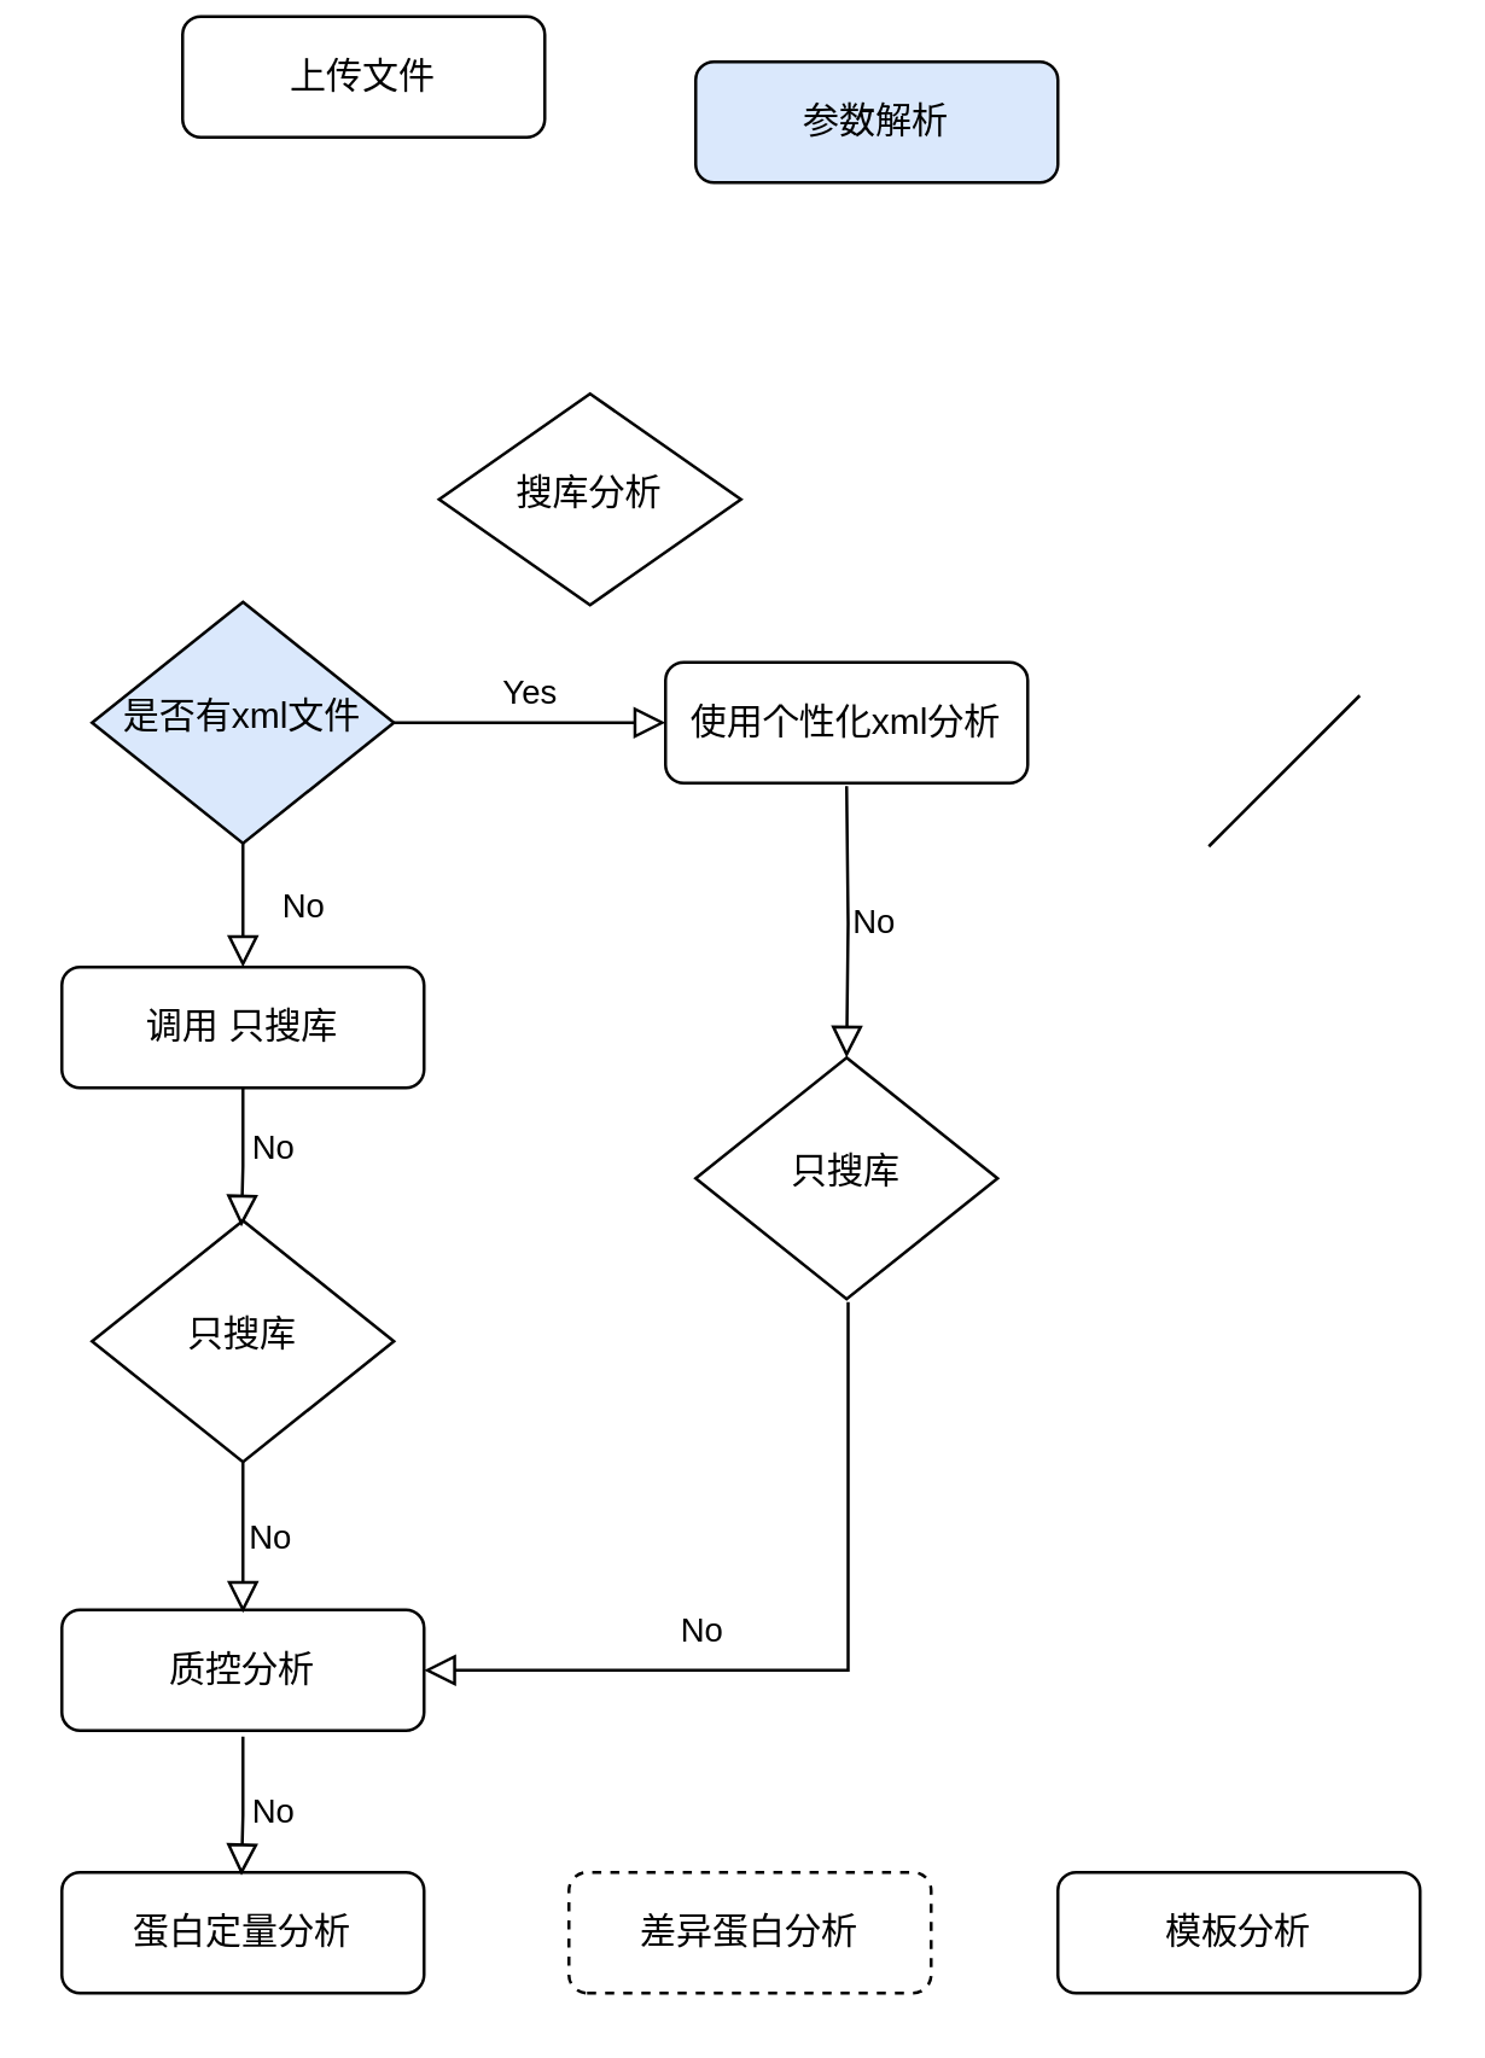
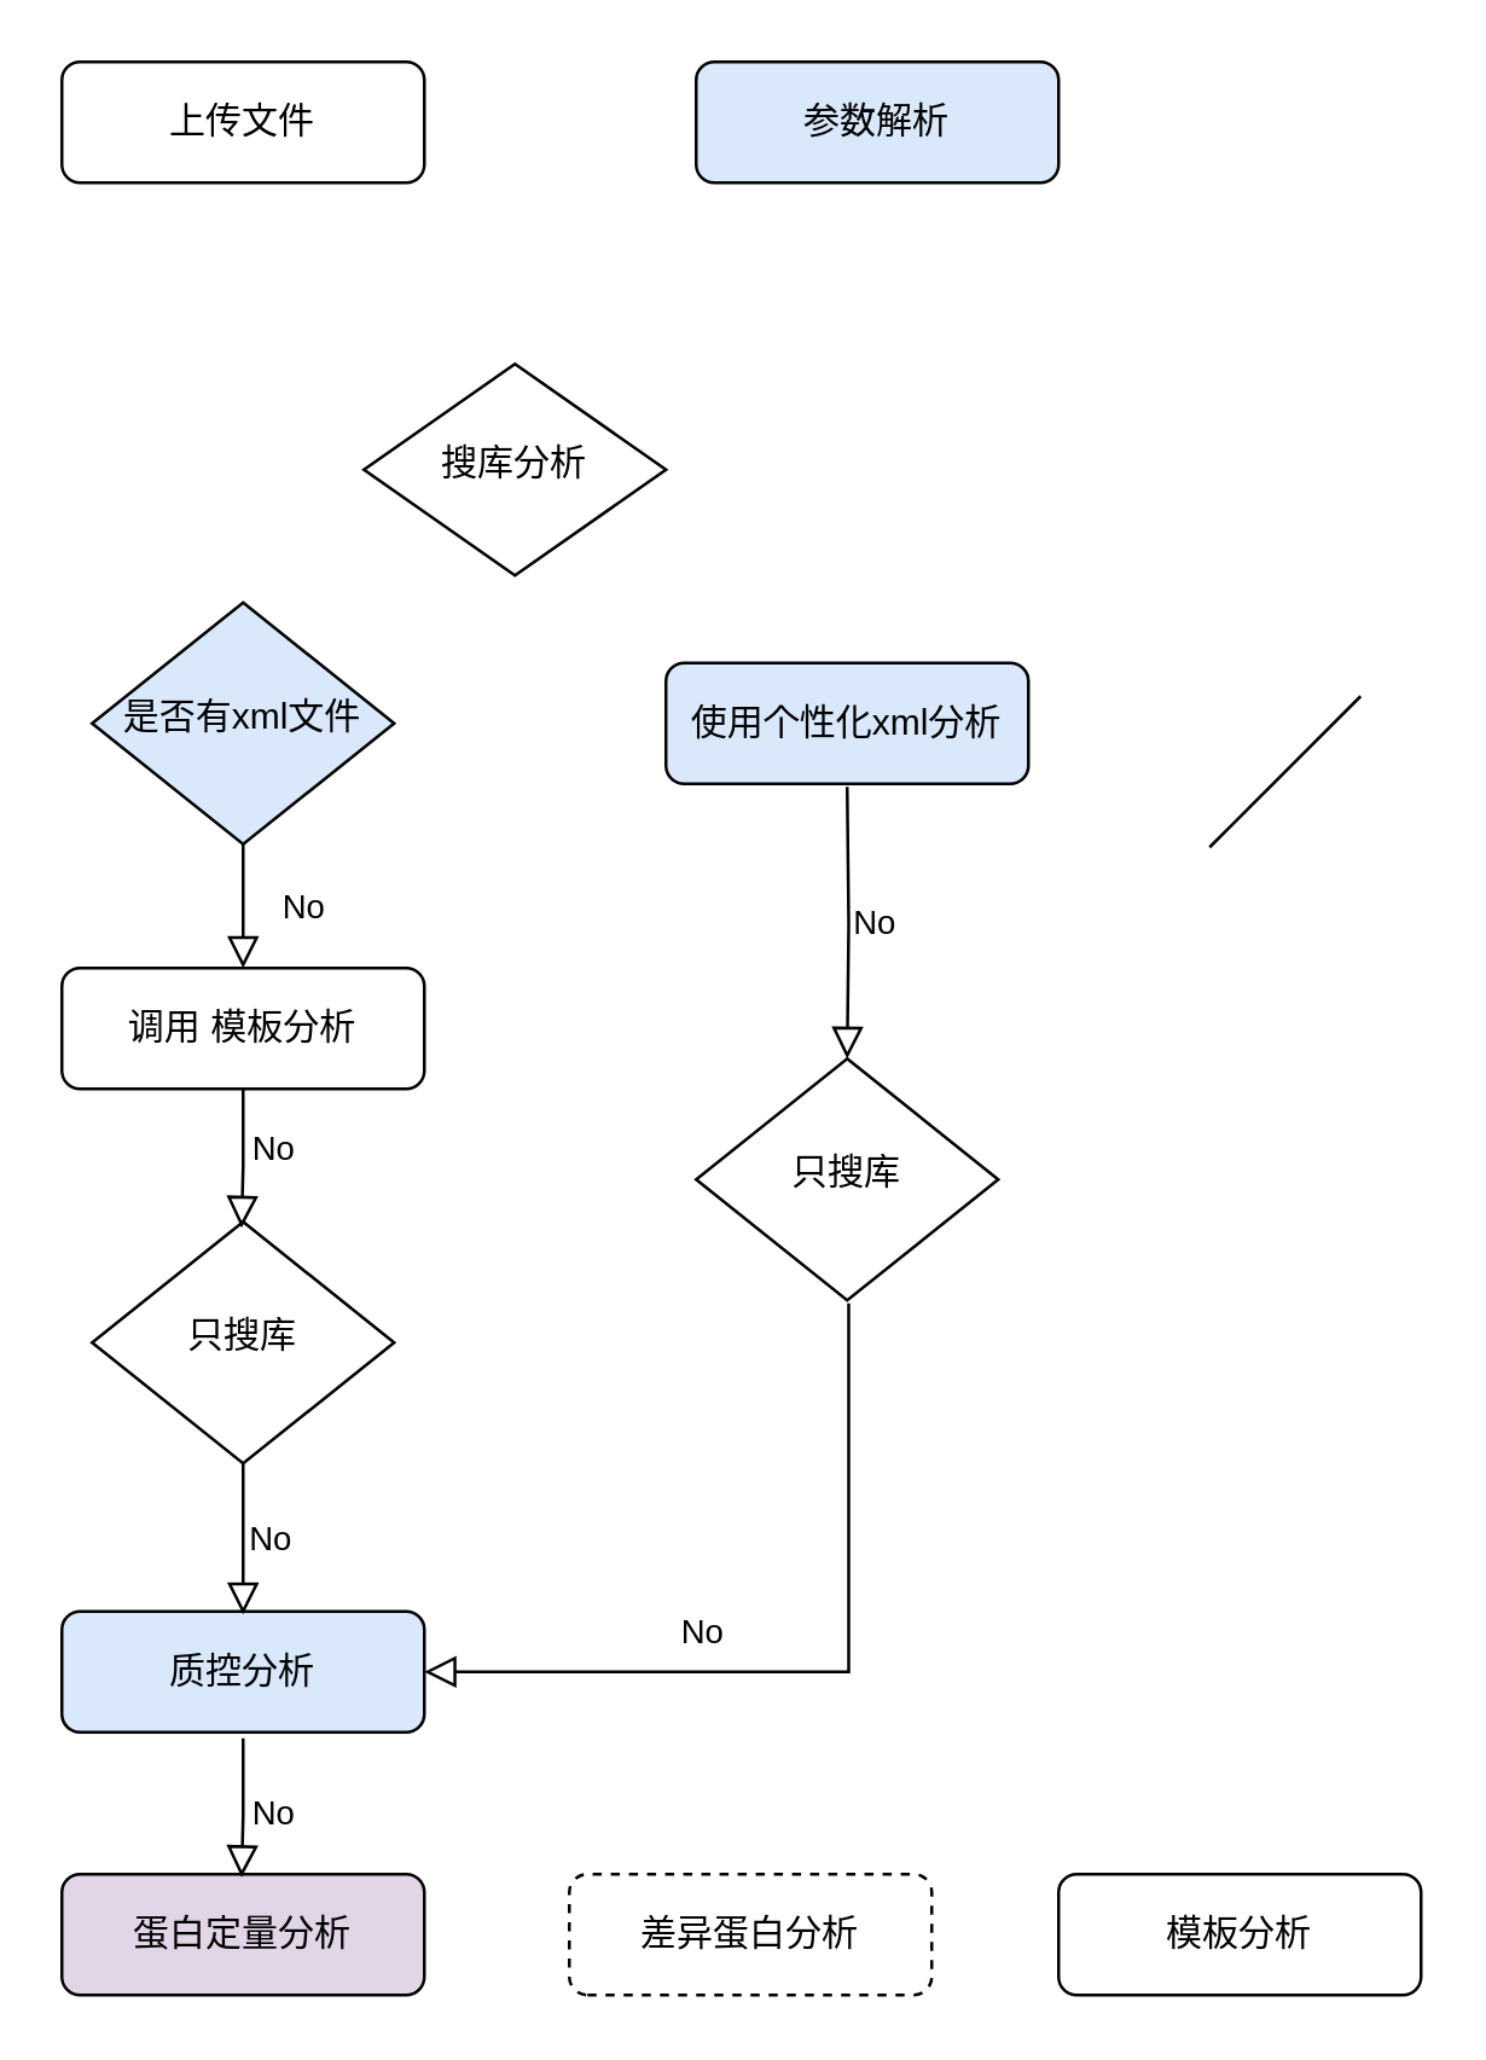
- <mxCell id="19" value="上传文件" style="rounded=1;whiteSpace=wrap;html=1;fontSize=12;glass=0;strokeWidth=1;shadow=0;" vertex="1" parent="1"><mxGeometry x="60" y="5" width="120" height="40" as="geometry" /></mxCell>
+ <mxCell id="19" value="上传文件" style="rounded=1;whiteSpace=wrap;html=1;fontSize=12;glass=0;strokeWidth=1;shadow=0;" vertex="1" parent="1"><mxGeometry x="20" y="20" width="120" height="40" as="geometry" /></mxCell>
- <mxCell id="3" value="搜库分析" style="rhombus;whiteSpace=wrap;html=1;shadow=0;fontFamily=Helvetica;fontSize=12;align=center;strokeWidth=1;spacing=6;spacingTop=-4;" parent="1" vertex="1"><mxGeometry x="145" y="130" width="100" height="70" as="geometry" /></mxCell>
+ <mxCell id="3" value="搜库分析" style="rhombus;whiteSpace=wrap;html=1;shadow=0;fontFamily=Helvetica;fontSize=12;align=center;strokeWidth=1;spacing=6;spacingTop=-4;" parent="1" vertex="1"><mxGeometry x="120" y="120" width="100" height="70" as="geometry" /></mxCell>
- <mxCell id="5" value="Yes" style="edgeStyle=orthogonalEdgeStyle;rounded=0;html=1;jettySize=auto;orthogonalLoop=1;fontSize=11;endArrow=block;endFill=0;endSize=8;strokeWidth=1;shadow=0;labelBackgroundColor=none;" parent="1" source="6" target="8" edge="1"><mxGeometry y="10" relative="1" as="geometry"><mxPoint as="offset" /></mxGeometry></mxCell>
- <mxCell id="8" value="使用个性化xml分析" style="rounded=1;whiteSpace=wrap;html=1;fontSize=12;glass=0;strokeWidth=1;shadow=0;" parent="1" vertex="1"><mxGeometry x="220" y="219" width="120" height="40" as="geometry" /></mxCell>
+ <mxCell id="8" value="使用个性化xml分析" style="rounded=1;whiteSpace=wrap;html=1;fontSize=12;glass=0;strokeWidth=1;shadow=0;fillColor=#dae8fc;" parent="1" vertex="1"><mxGeometry x="220" y="219" width="120" height="40" as="geometry" /></mxCell>
- <mxCell id="7" value="调用 只搜库" style="rounded=1;whiteSpace=wrap;html=1;fontSize=12;glass=0;strokeWidth=1;shadow=0;" parent="1" vertex="1"><mxGeometry x="20" y="320" width="120" height="40" as="geometry" /></mxCell>
+ <mxCell id="7" value="调用 模板分析" style="rounded=1;whiteSpace=wrap;html=1;fontSize=12;glass=0;strokeWidth=1;shadow=0;" parent="1" vertex="1"><mxGeometry x="20" y="320" width="120" height="40" as="geometry" /></mxCell>
- <mxCell id="12" value="质控分析" style="rounded=1;whiteSpace=wrap;html=1;fontSize=12;glass=0;strokeWidth=1;shadow=0;" parent="1" vertex="1"><mxGeometry x="20" y="533" width="120" height="40" as="geometry" /></mxCell>
+ <mxCell id="12" value="质控分析" style="rounded=1;whiteSpace=wrap;html=1;fontSize=12;glass=0;strokeWidth=1;shadow=0;fillColor=#dae8fc;" parent="1" vertex="1"><mxGeometry x="20" y="533" width="120" height="40" as="geometry" /></mxCell>
- <mxCell id="13" value="蛋白定量分析" style="rounded=1;whiteSpace=wrap;html=1;glass=0;strokeWidth=1;shadow=0;flipV=1;" vertex="1" parent="1"><mxGeometry x="20" y="620" width="120" height="40" as="geometry" /></mxCell>
+ <mxCell id="13" value="蛋白定量分析" style="rounded=1;whiteSpace=wrap;html=1;glass=0;strokeWidth=1;shadow=0;flipV=1;fillColor=#e1d5e7;" vertex="1" parent="1"><mxGeometry x="20" y="620" width="120" height="40" as="geometry" /></mxCell>
